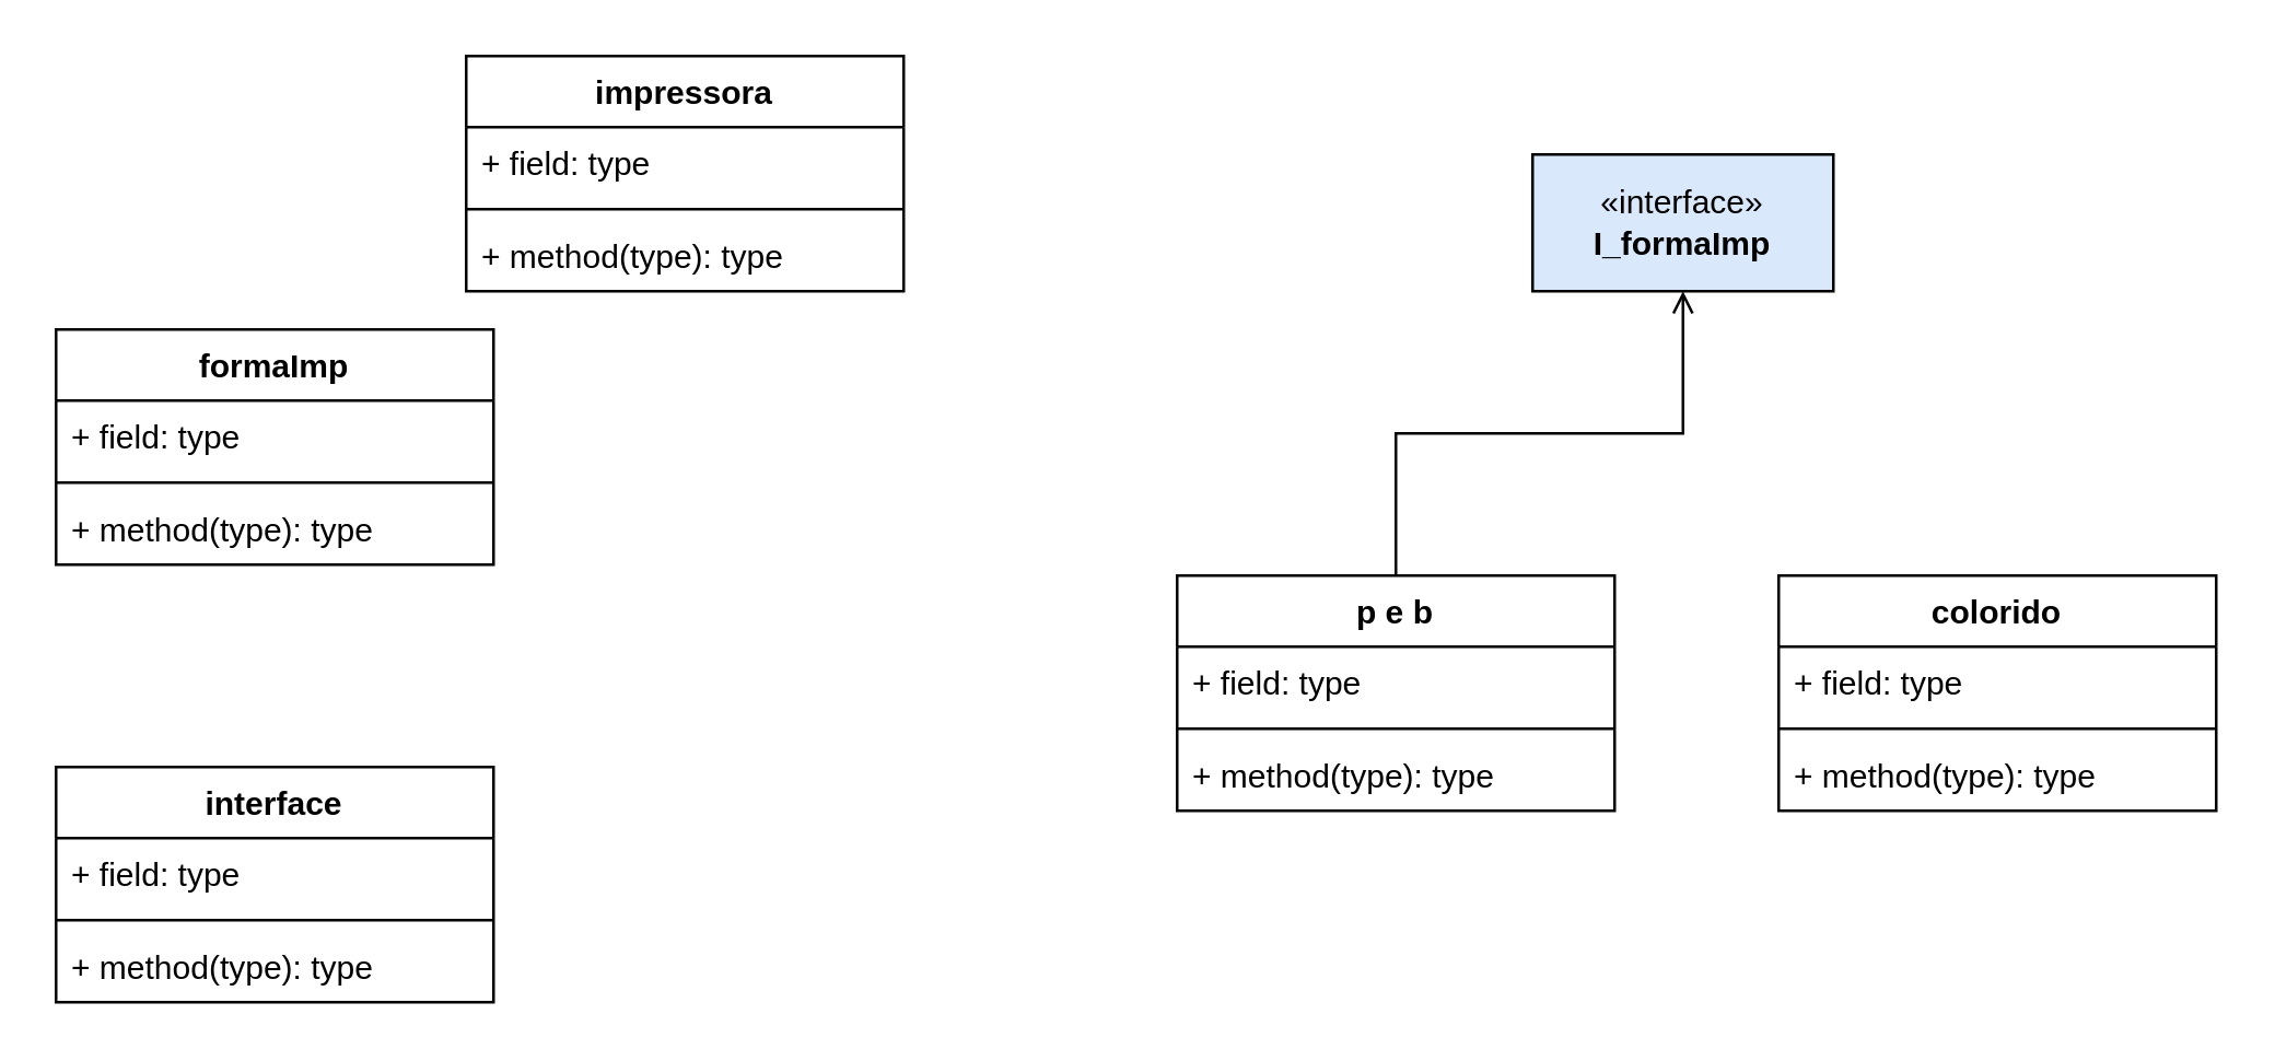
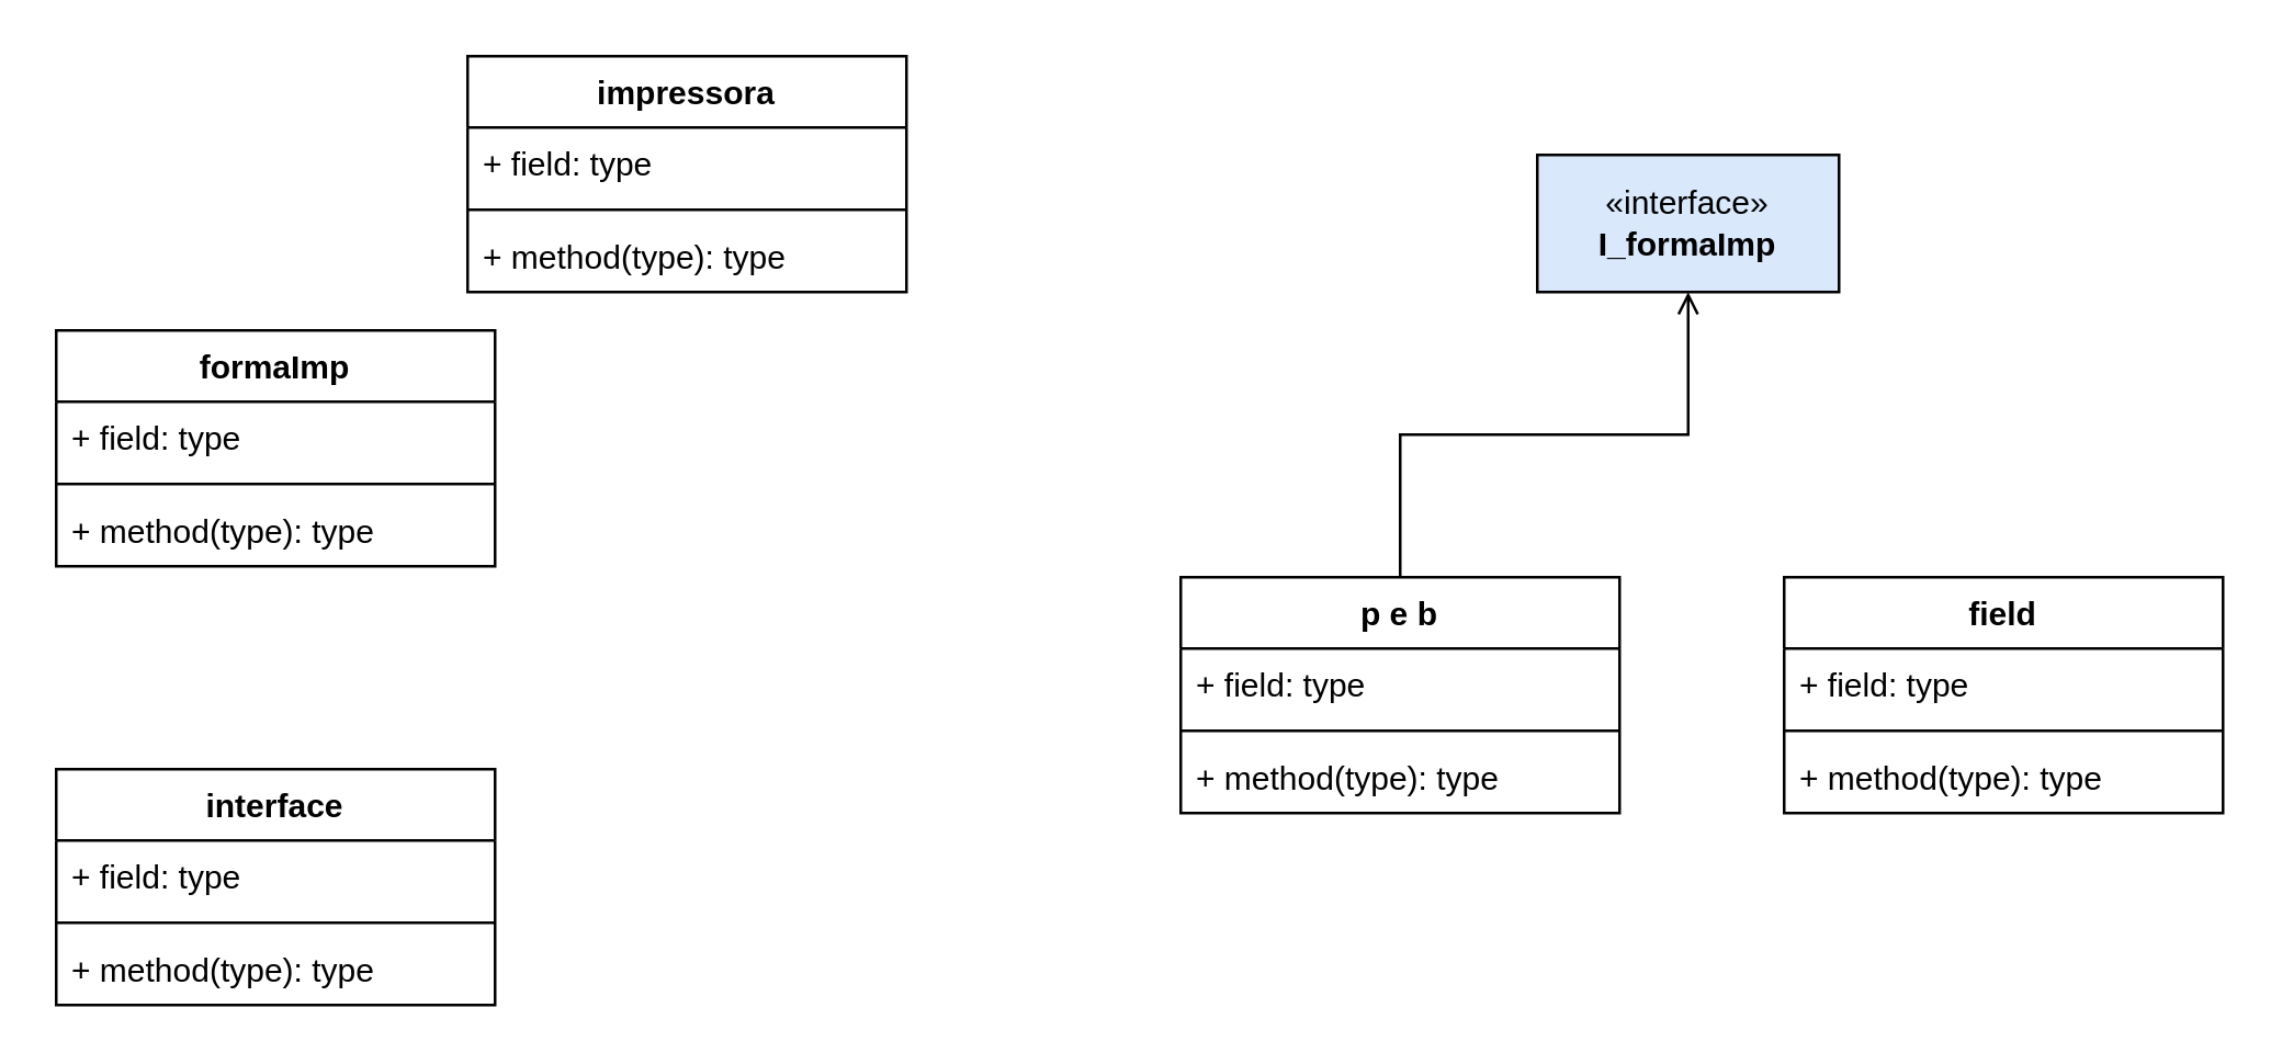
- <mxCell id="20" value="colorido" style="swimlane;fontStyle=1;align=center;verticalAlign=top;childLayout=stackLayout;horizontal=1;startSize=26;horizontalStack=0;resizeParent=1;resizeParentMax=0;resizeLast=0;collapsible=1;marginBottom=0;whiteSpace=wrap;html=1;" vertex="1" parent="1"><mxGeometry x="650" y="210" width="160" height="86" as="geometry" /></mxCell>
+ <mxCell id="20" value="field" style="swimlane;fontStyle=1;align=center;verticalAlign=top;childLayout=stackLayout;horizontal=1;startSize=26;horizontalStack=0;resizeParent=1;resizeParentMax=0;resizeLast=0;collapsible=1;marginBottom=0;whiteSpace=wrap;html=1;" vertex="1" parent="1"><mxGeometry x="650" y="210" width="160" height="86" as="geometry" /></mxCell>
